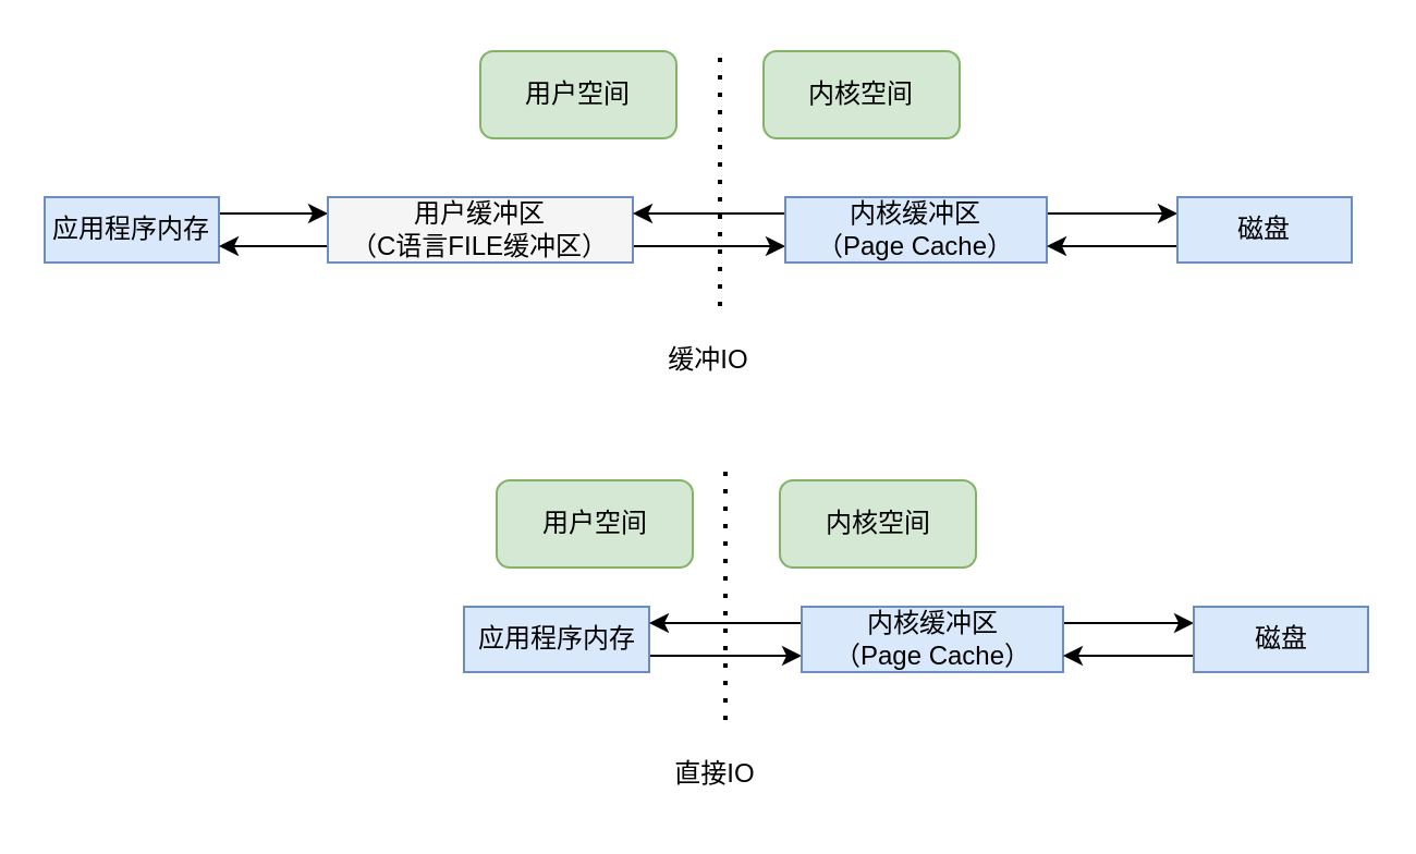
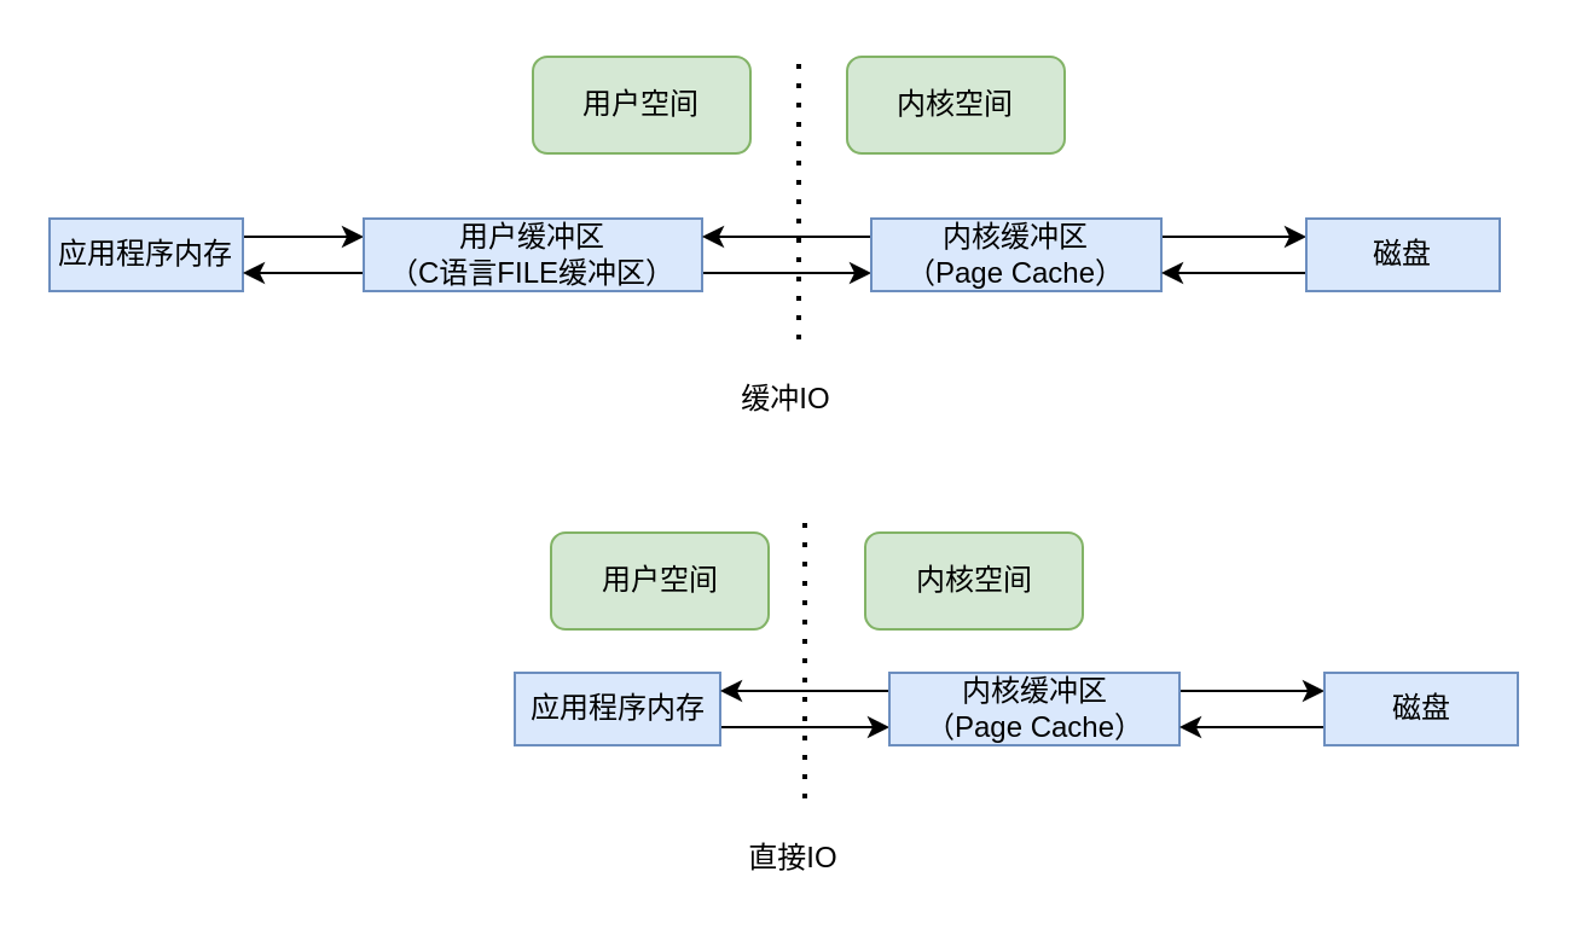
- <mxCell id="9" value="用户缓冲区&lt;br&gt;（C语言FILE缓冲区）" style="rounded=0;whiteSpace=wrap;html=1;fillColor=#f5f5f5;strokeColor=#6c8ebf;" vertex="1" parent="1"><mxGeometry x="150" y="90" width="140" height="30" as="geometry" /></mxCell>
+ <mxCell id="9" value="用户缓冲区&lt;br&gt;（C语言FILE缓冲区）" style="rounded=0;whiteSpace=wrap;html=1;fillColor=#dae8fc;strokeColor=#6c8ebf;" vertex="1" parent="1"><mxGeometry x="150" y="90" width="140" height="30" as="geometry" /></mxCell>
